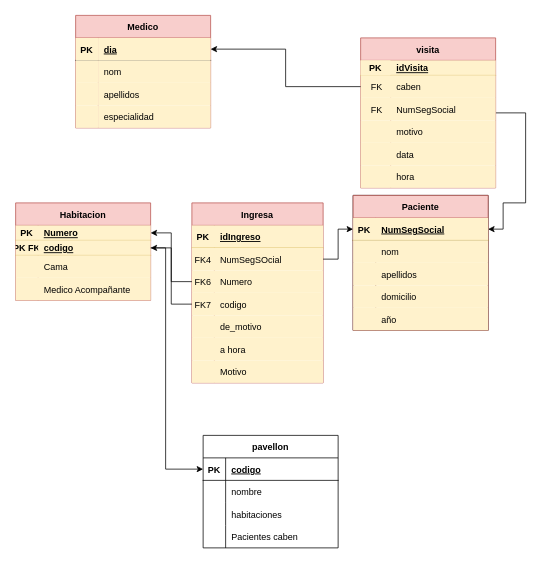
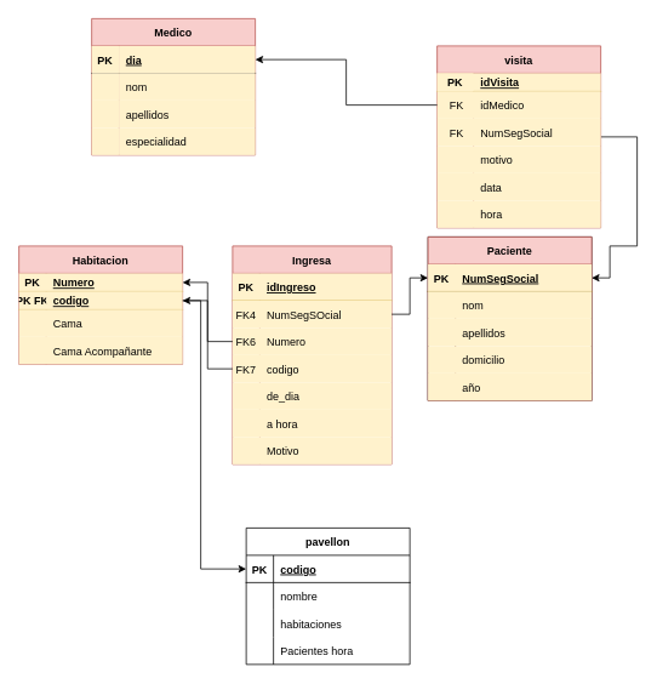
- <mxCell id="22" value="caben" style="shape=partialRectangle;connectable=0;fillColor=none;top=0;left=0;bottom=0;right=0;align=left;spacingLeft=6;overflow=hidden;" parent="20" vertex="1"><mxGeometry x="40" width="140" height="30" as="geometry"><mxRectangle width="140" height="30" as="alternateBounds" /></mxGeometry></mxCell>
+ <mxCell id="22" value="idMedico" style="shape=partialRectangle;connectable=0;fillColor=none;top=0;left=0;bottom=0;right=0;align=left;spacingLeft=6;overflow=hidden;" parent="20" vertex="1"><mxGeometry x="40" width="140" height="30" as="geometry"><mxRectangle width="140" height="30" as="alternateBounds" /></mxGeometry></mxCell>
- <mxCell id="47" value="Medico Acompañante" style="shape=partialRectangle;connectable=0;fillColor=none;top=0;left=0;bottom=0;right=0;align=left;spacingLeft=6;overflow=hidden;" parent="45" vertex="1"><mxGeometry x="30" width="150" height="30" as="geometry"><mxRectangle width="150" height="30" as="alternateBounds" /></mxGeometry></mxCell>
+ <mxCell id="47" value="Cama Acompañante" style="shape=partialRectangle;connectable=0;fillColor=none;top=0;left=0;bottom=0;right=0;align=left;spacingLeft=6;overflow=hidden;" parent="45" vertex="1"><mxGeometry x="30" width="150" height="30" as="geometry"><mxRectangle width="150" height="30" as="alternateBounds" /></mxGeometry></mxCell>
- <mxCell id="93" value="de_motivo" style="shape=partialRectangle;connectable=0;fillColor=none;top=0;left=0;bottom=0;right=0;align=left;spacingLeft=6;overflow=hidden;" parent="91" vertex="1"><mxGeometry x="30" width="145" height="30" as="geometry"><mxRectangle width="145" height="30" as="alternateBounds" /></mxGeometry></mxCell>
+ <mxCell id="93" value="de_dia" style="shape=partialRectangle;connectable=0;fillColor=none;top=0;left=0;bottom=0;right=0;align=left;spacingLeft=6;overflow=hidden;" parent="91" vertex="1"><mxGeometry x="30" width="145" height="30" as="geometry"><mxRectangle width="145" height="30" as="alternateBounds" /></mxGeometry></mxCell>
- <mxCell id="76" value="Pacientes caben" style="shape=partialRectangle;connectable=0;fillColor=none;top=0;left=0;bottom=0;right=0;align=left;spacingLeft=6;overflow=hidden;" parent="74" vertex="1"><mxGeometry x="30" width="150" height="30" as="geometry"><mxRectangle width="150" height="30" as="alternateBounds" /></mxGeometry></mxCell>
+ <mxCell id="76" value="Pacientes hora" style="shape=partialRectangle;connectable=0;fillColor=none;top=0;left=0;bottom=0;right=0;align=left;spacingLeft=6;overflow=hidden;" parent="74" vertex="1"><mxGeometry x="30" width="150" height="30" as="geometry"><mxRectangle width="150" height="30" as="alternateBounds" /></mxGeometry></mxCell>
